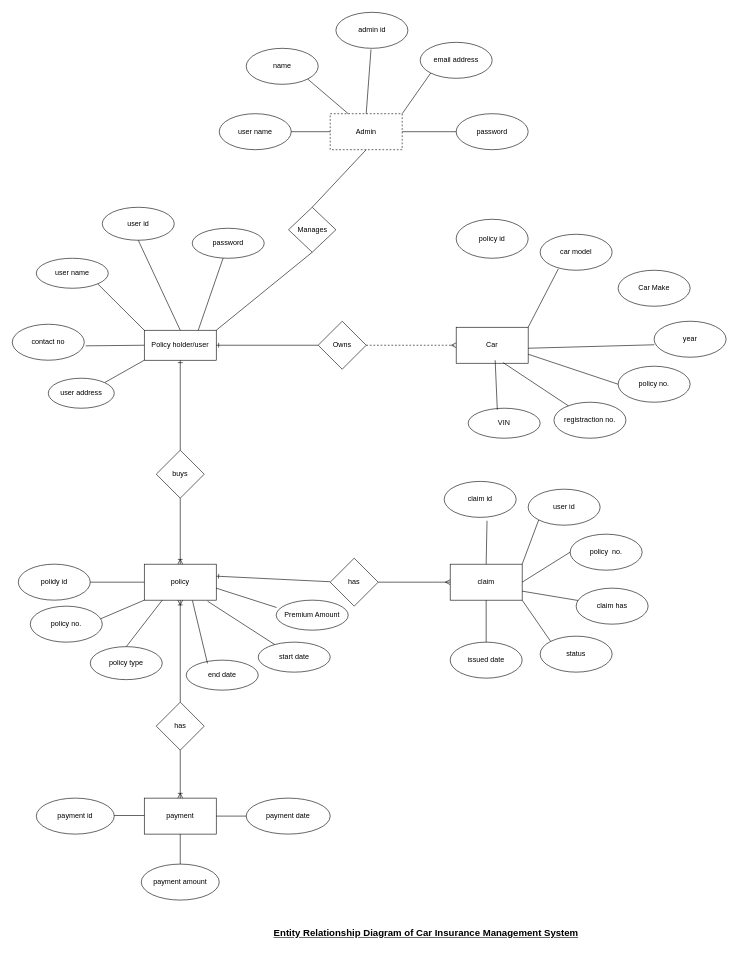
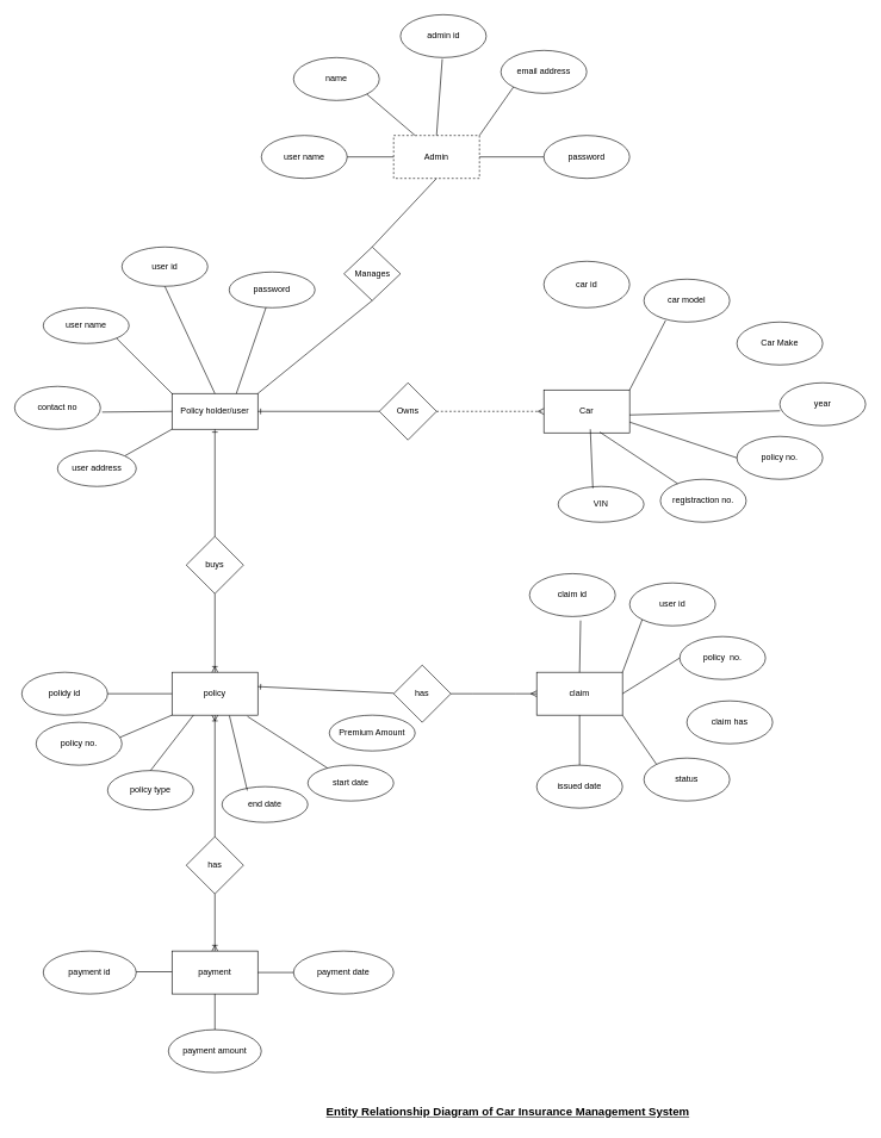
- <mxCell id="21" value="policy id" style="ellipse;whiteSpace=wrap;html=1;" parent="1" vertex="1"><mxGeometry x="760" y="365" width="120" height="65" as="geometry" /></mxCell>
+ <mxCell id="21" value="car id" style="ellipse;whiteSpace=wrap;html=1;" parent="1" vertex="1"><mxGeometry x="760" y="365" width="120" height="65" as="geometry" /></mxCell>
- <mxCell id="65" value="" style="endArrow=none;html=1;rounded=0;exitX=1;exitY=0.75;exitDx=0;exitDy=0;" parent="1" source="16" target="64" edge="1"><mxGeometry width="50" height="50" relative="1" as="geometry"><mxPoint x="900" y="1010" as="sourcePoint" /><mxPoint x="950" y="960" as="targetPoint" /></mxGeometry></mxCell>
- <mxCell id="67" value="" style="endArrow=none;html=1;rounded=0;entryX=0.005;entryY=0.245;entryDx=0;entryDy=0;entryPerimeter=0;exitX=1;exitY=0.667;exitDx=0;exitDy=0;exitPerimeter=0;" parent="1" source="4" target="66" edge="1"><mxGeometry width="50" height="50" relative="1" as="geometry"><mxPoint x="370" y="985" as="sourcePoint" /><mxPoint x="405" y="935" as="targetPoint" /></mxGeometry></mxCell>
